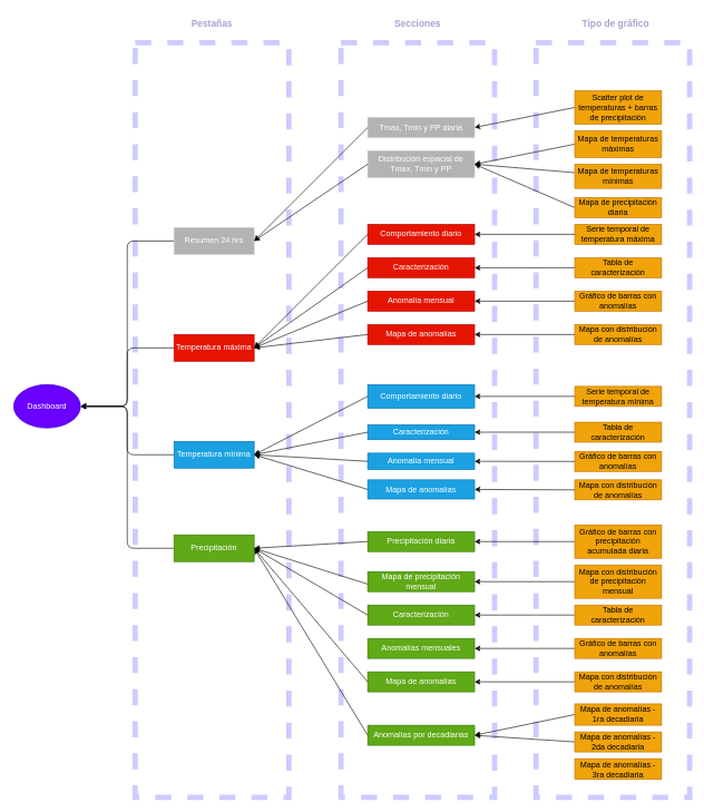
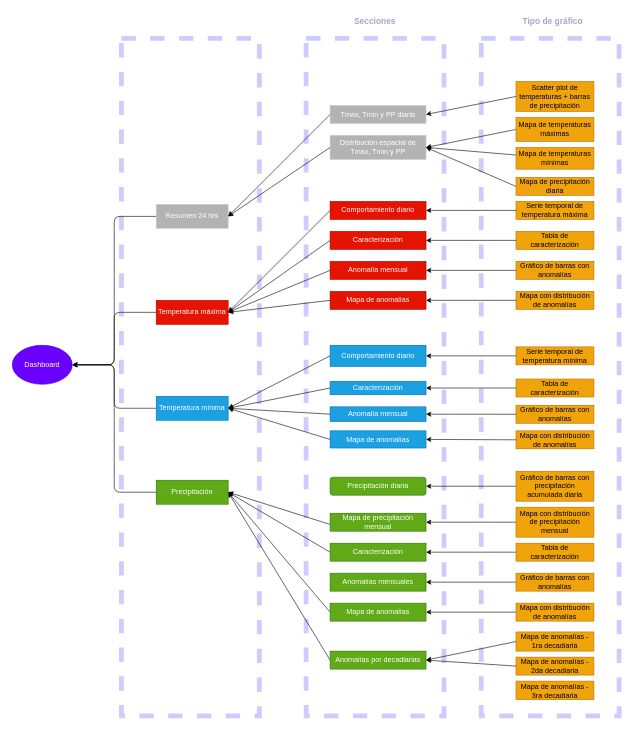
- <mxCell id="73" value="&lt;font size=&quot;1&quot; color=&quot;#a5a5cf&quot;&gt;&lt;b style=&quot;font-size: 14px;&quot;&gt;Pestañas&lt;/b&gt;&lt;/font&gt;" style="text;html=1;strokeColor=none;fillColor=none;align=center;verticalAlign=middle;whiteSpace=wrap;rounded=1;shadow=0;glass=0;" parent="1" vertex="1"><mxGeometry x="287" y="20" width="60" height="30" as="geometry" /></mxCell>
- <mxCell id="43" value="Precipitación diaria" style="whiteSpace=wrap;html=1;fillColor=#60a917;strokeColor=#2D7600;fontColor=#ffffff;" parent="1" vertex="1"><mxGeometry x="550" y="795" width="160" height="30" as="geometry" /></mxCell>
+ <mxCell id="43" value="Precipitación diaria" style="whiteSpace=wrap;html=1;fillColor=#60a917;strokeColor=#2D7600;fontColor=#ffffff;rounded=1;" parent="1" vertex="1"><mxGeometry x="550" y="795" width="160" height="30" as="geometry" /></mxCell>
- <mxCell id="12" value="" style="edgeStyle=none;html=1;strokeColor=#030303;fontColor=#FFFFFF;entryX=1;entryY=0.5;entryDx=0;entryDy=0;exitX=0;exitY=0.5;exitDx=0;exitDy=0;" parent="1" source="43" target="17" edge="1"><mxGeometry relative="1" as="geometry" /></mxCell>
